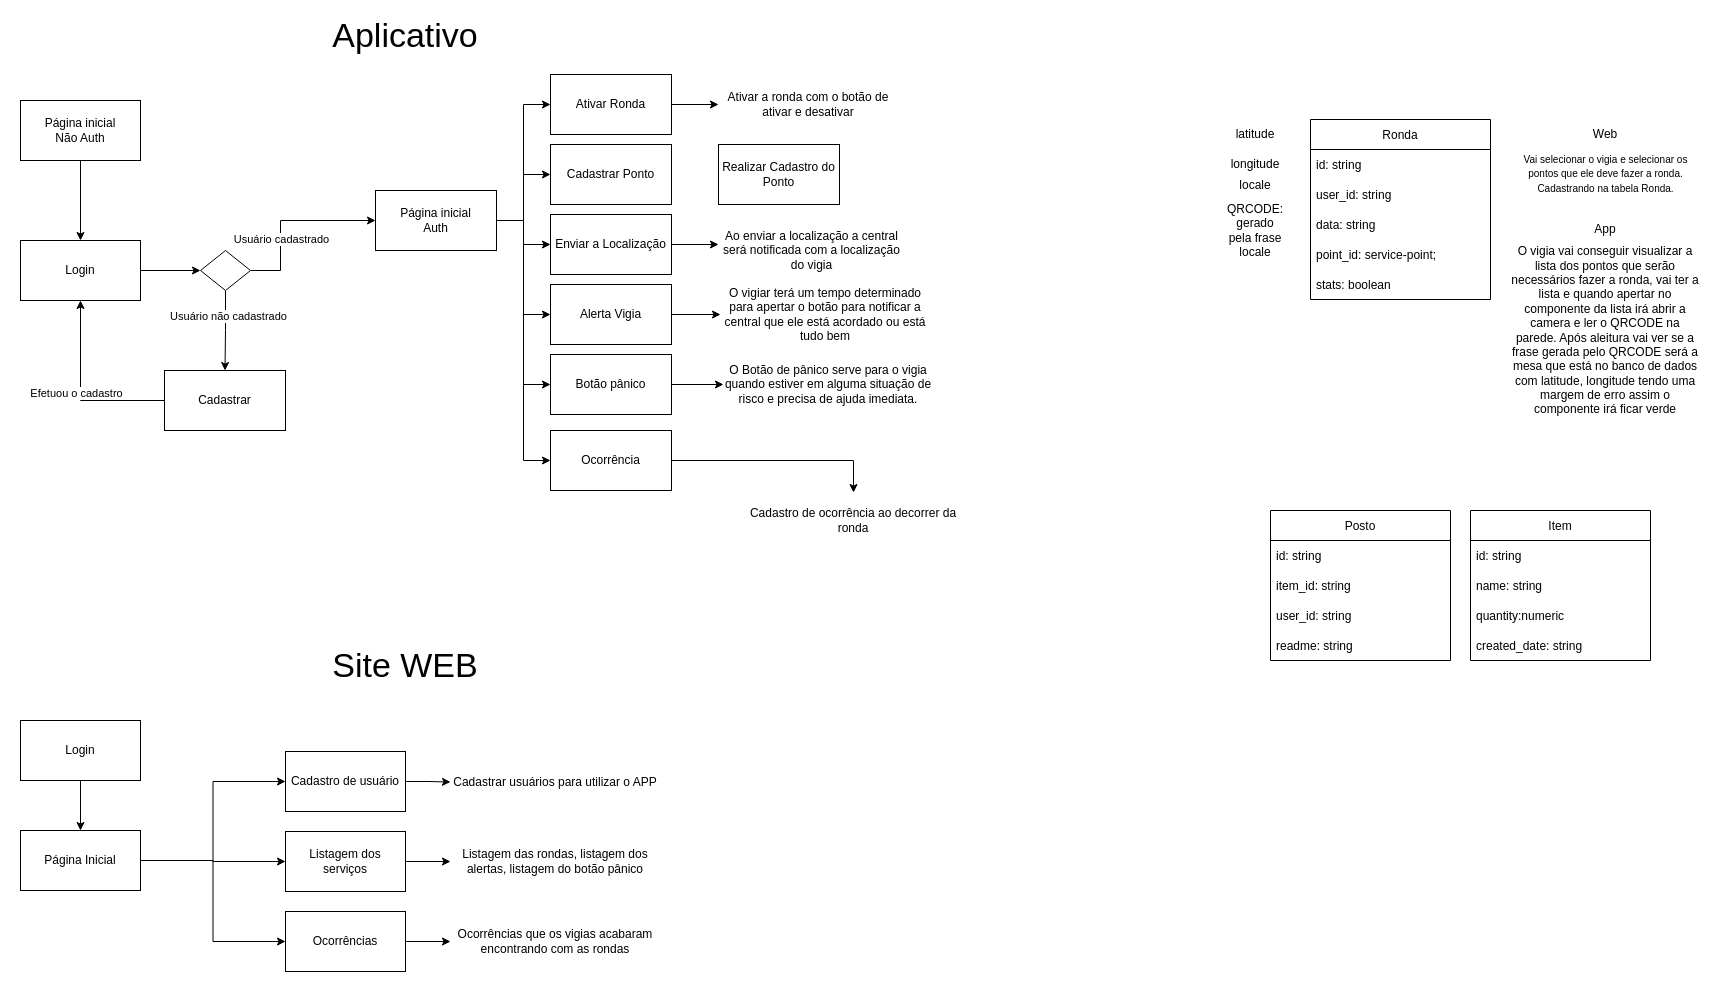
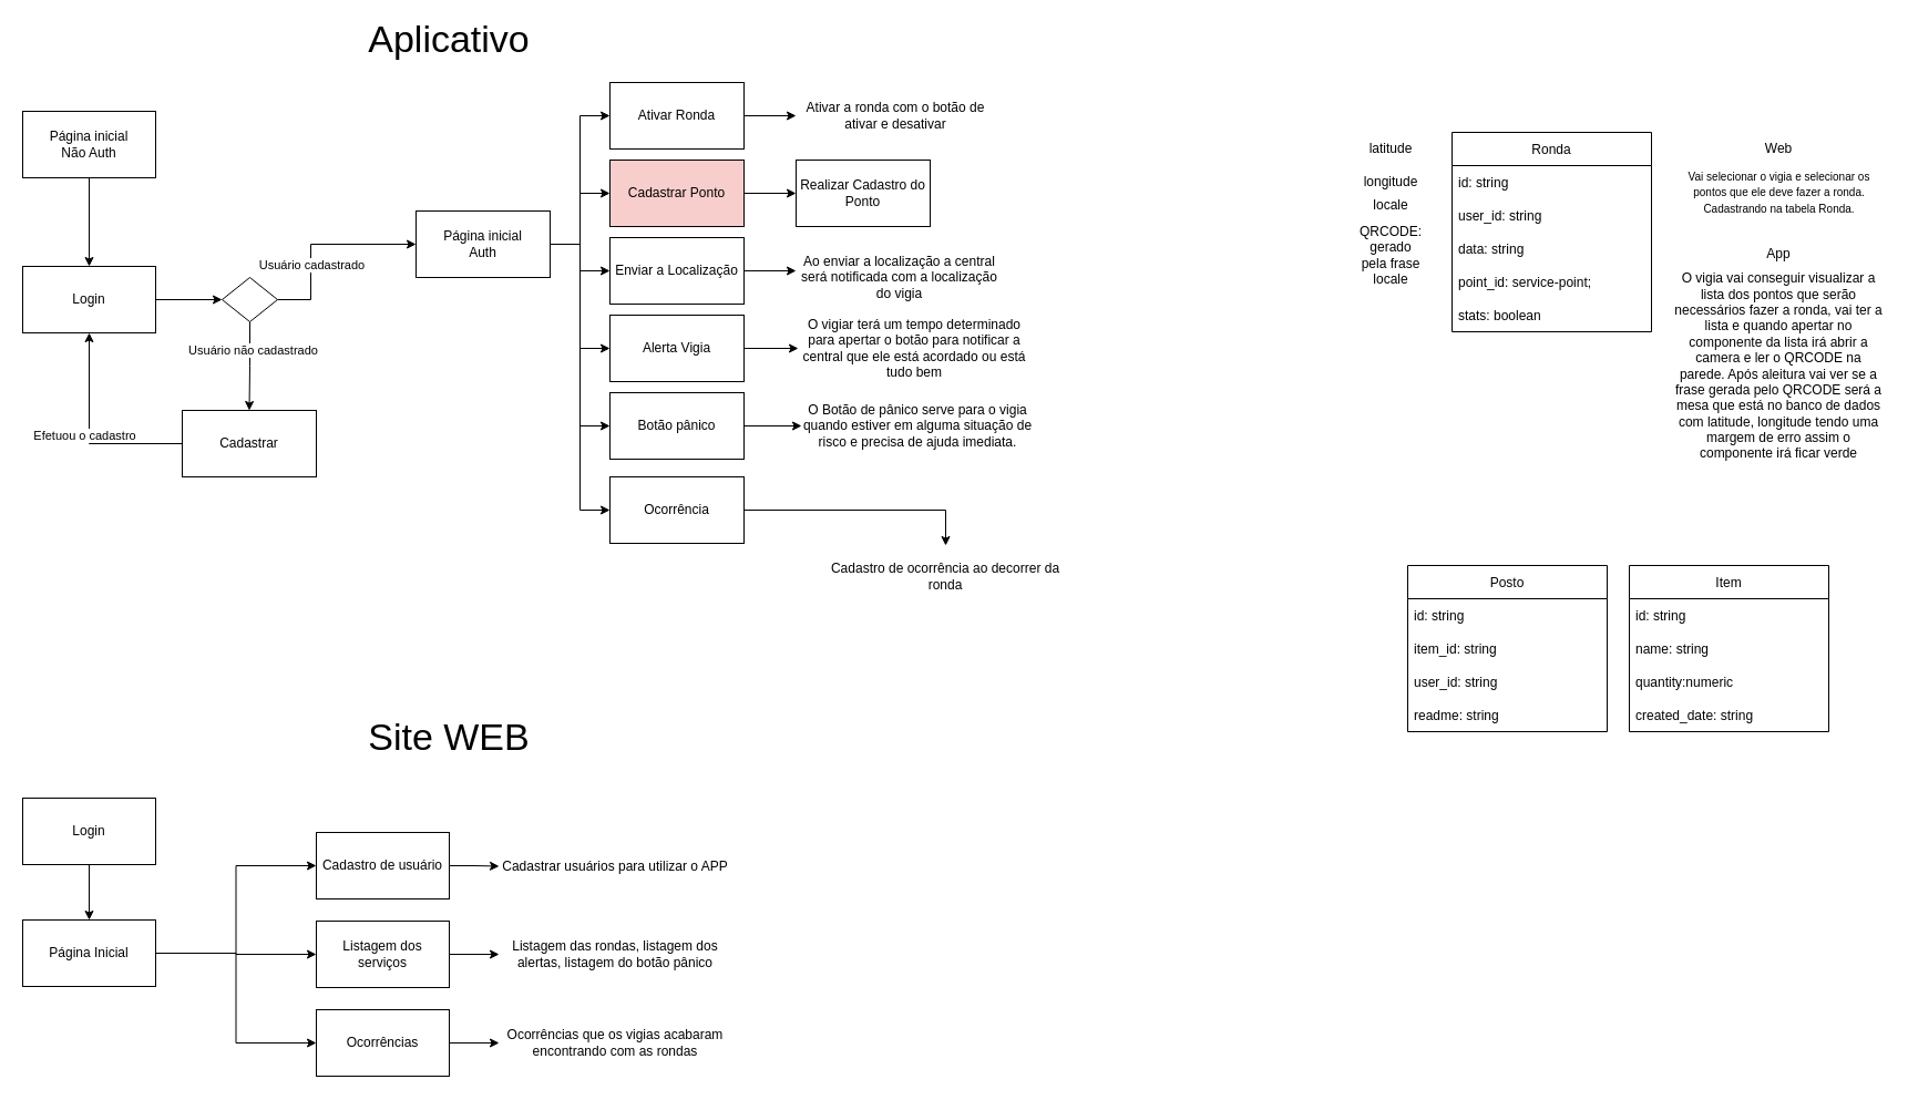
- <mxCell id="24" value="Cadastrar Ponto" style="rounded=0;whiteSpace=wrap;html=1;" parent="1" vertex="1"><mxGeometry x="550" y="144" width="121" height="60" as="geometry" /></mxCell>
+ <mxCell id="24" value="Cadastrar Ponto" style="rounded=0;whiteSpace=wrap;html=1;fillColor=#f8cecc;" parent="1" vertex="1"><mxGeometry x="550" y="144" width="121" height="60" as="geometry" /></mxCell>
+ <mxCell id="23" style="edgeStyle=orthogonalEdgeStyle;rounded=0;orthogonalLoop=1;jettySize=auto;html=1;" parent="1" source="24" target="31" edge="1"><mxGeometry relative="1" as="geometry" /></mxCell>
